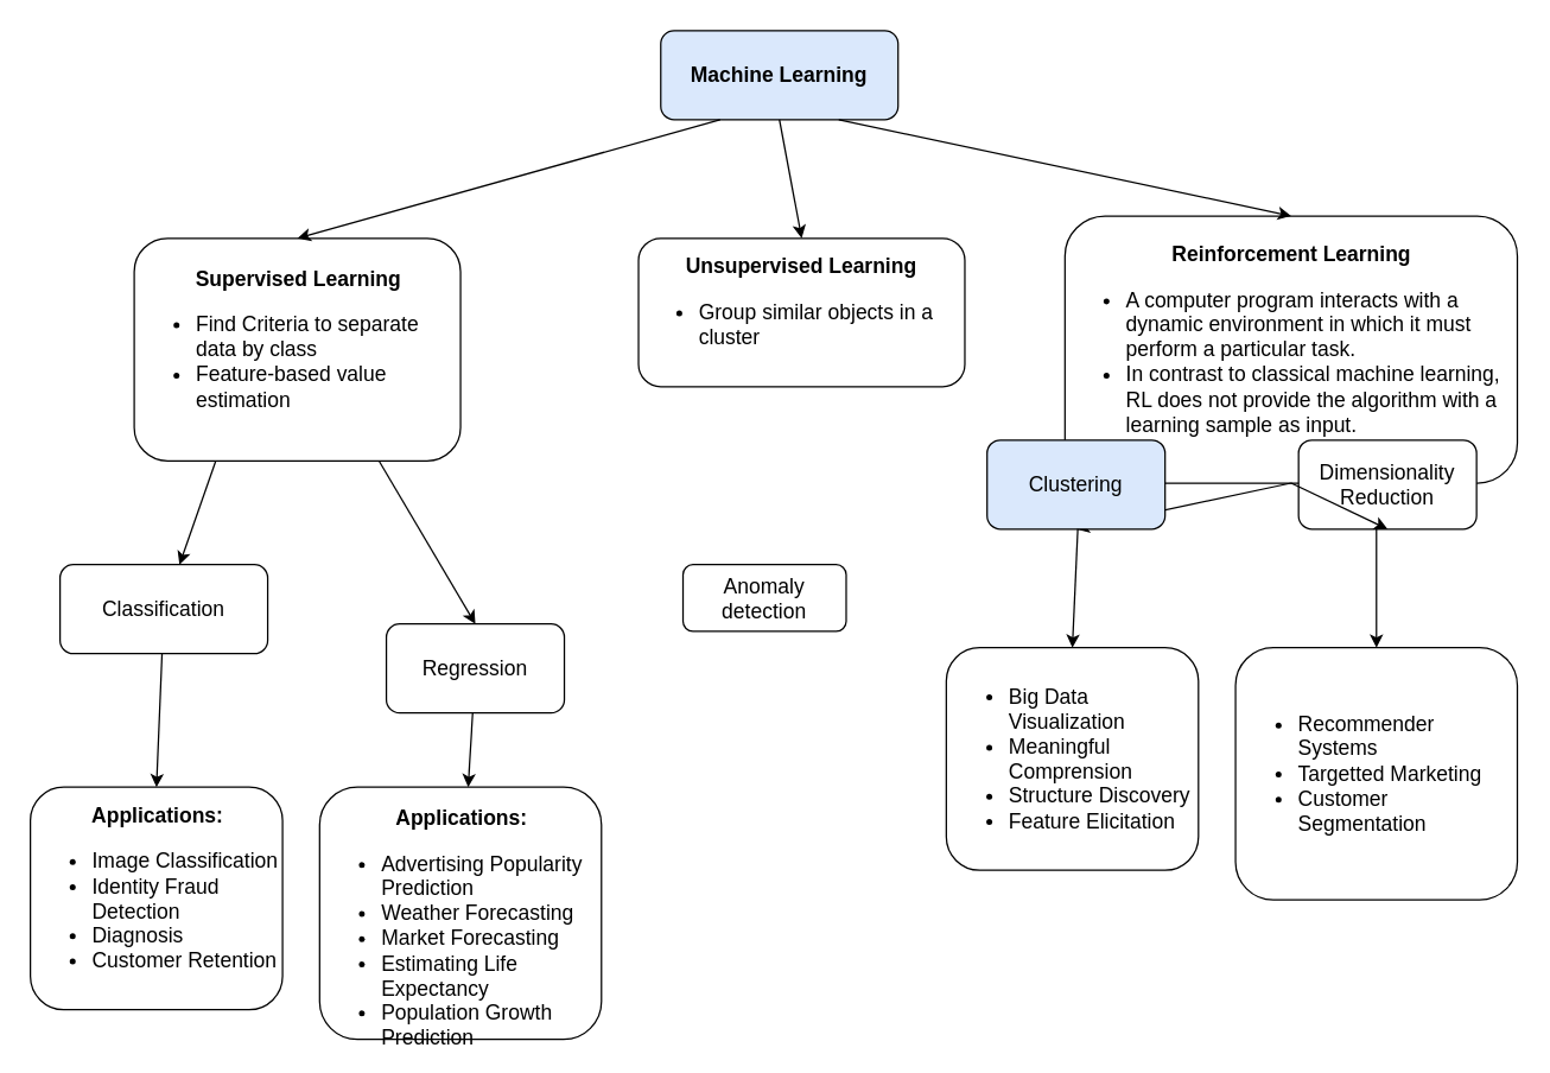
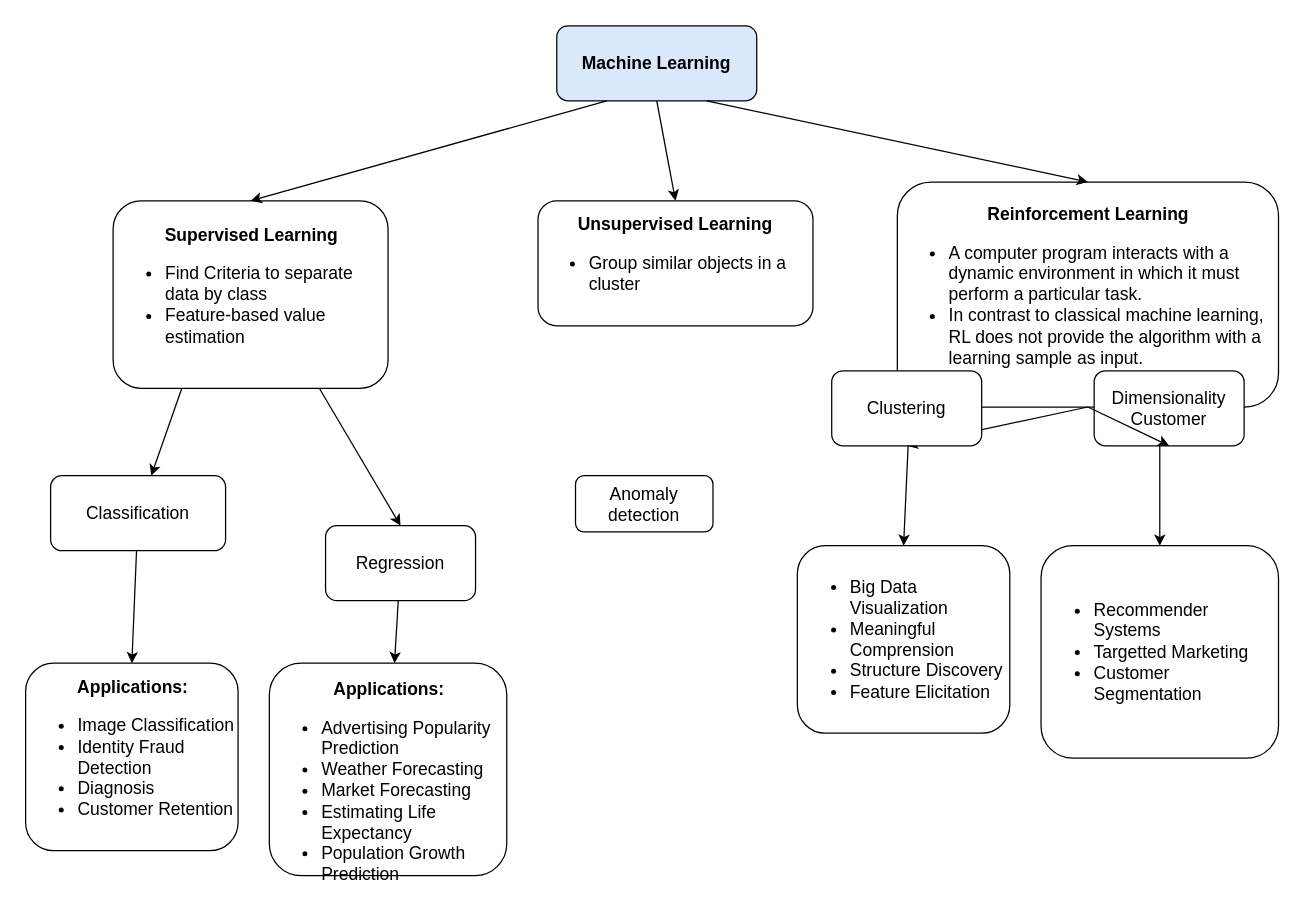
- <mxCell id="16" value="Clustering" style="rounded=1;whiteSpace=wrap;html=1;fontSize=14;fillColor=#dae8fc;" vertex="1" parent="1"><mxGeometry x="665" y="296" width="120" height="60" as="geometry" /></mxCell>
+ <mxCell id="16" value="Clustering" style="rounded=1;whiteSpace=wrap;html=1;fontSize=14;" vertex="1" parent="1"><mxGeometry x="665" y="296" width="120" height="60" as="geometry" /></mxCell>
- <mxCell id="17" value="Dimensionality Reduction" style="whiteSpace=wrap;html=1;fontSize=14;rounded=1;" vertex="1" parent="1"><mxGeometry x="875" y="296" width="120" height="60" as="geometry" /></mxCell>
+ <mxCell id="17" value="Dimensionality Customer" style="whiteSpace=wrap;html=1;fontSize=14;rounded=1;" vertex="1" parent="1"><mxGeometry x="875" y="296" width="120" height="60" as="geometry" /></mxCell>
